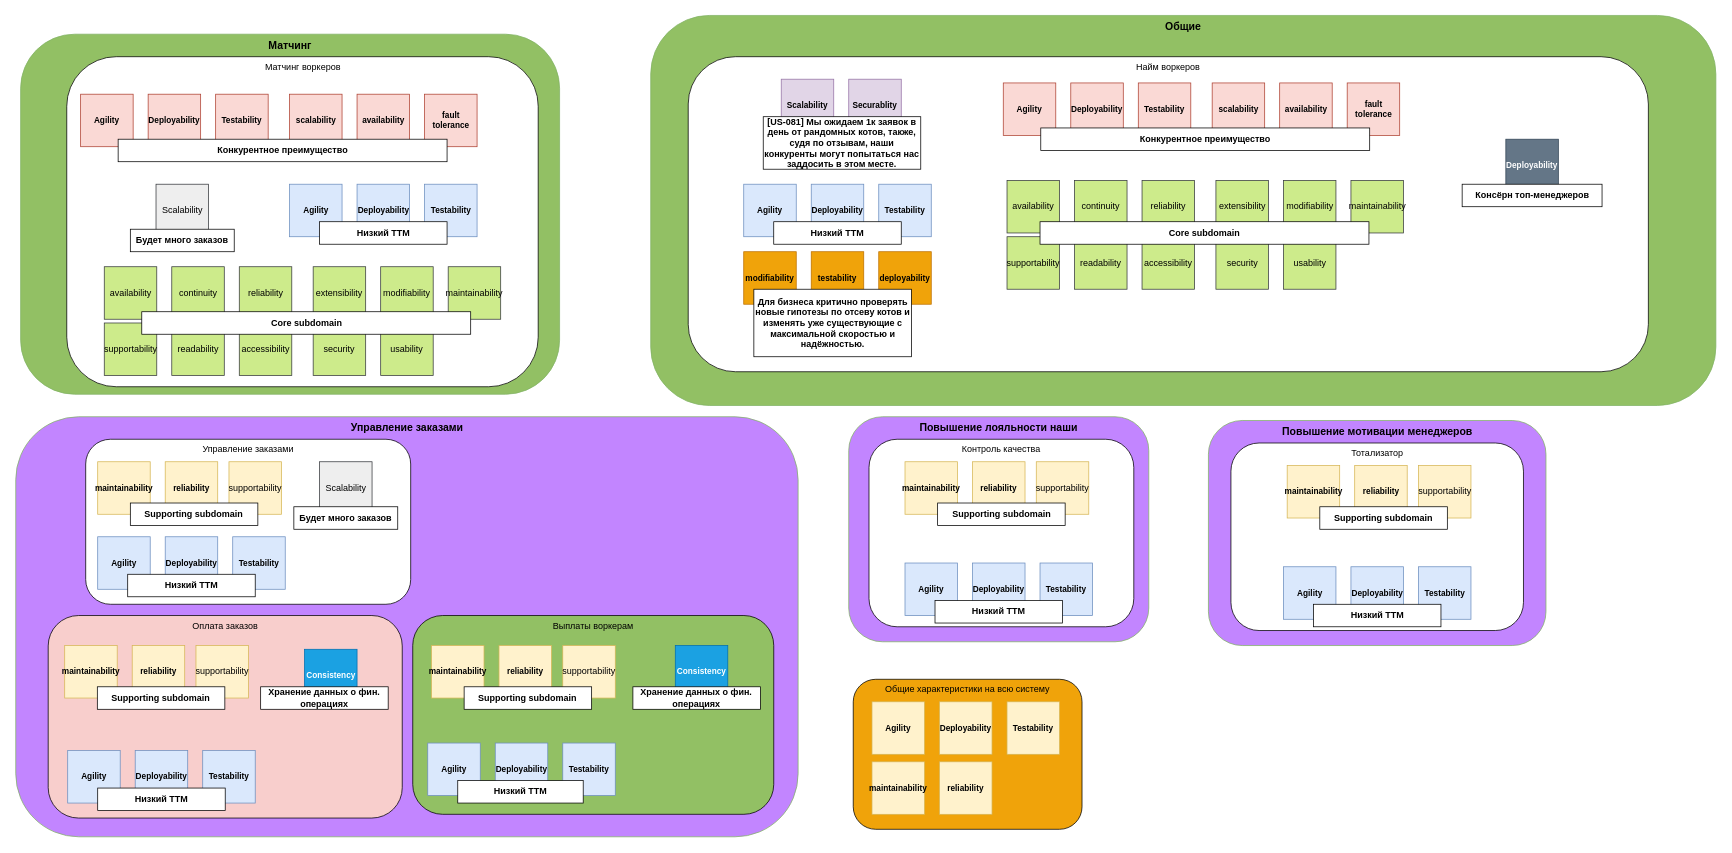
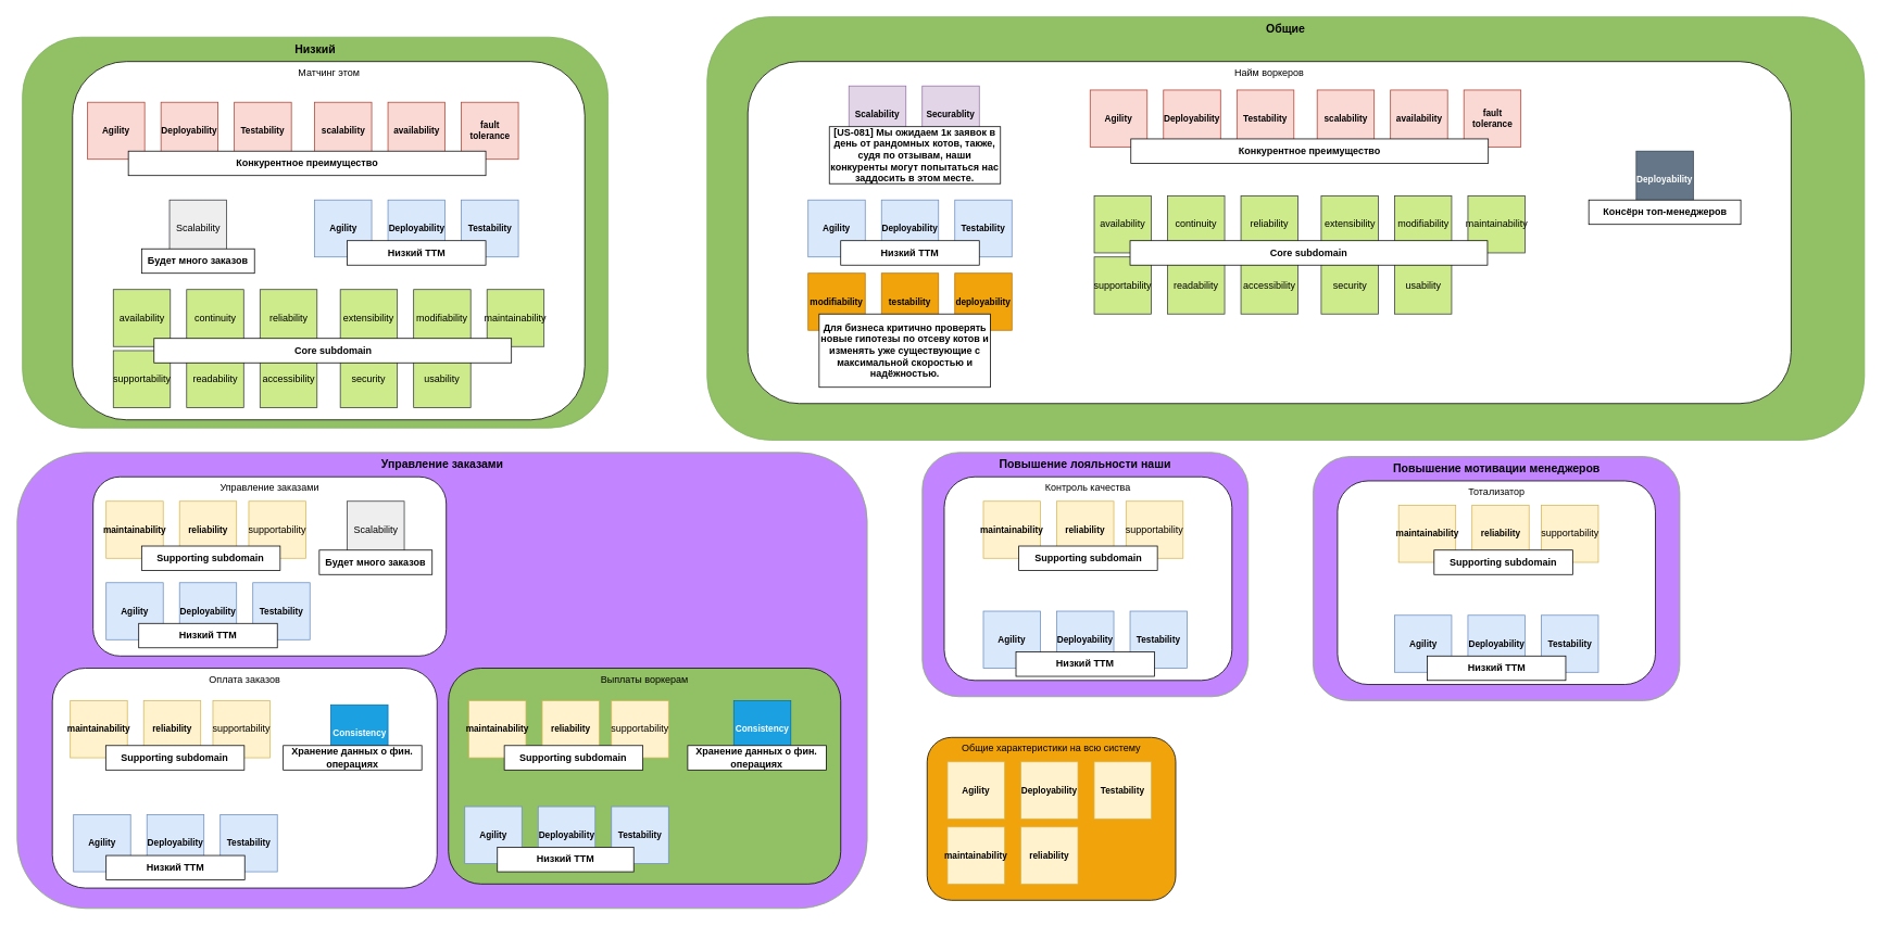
- <mxCell id="12" value="Матчинг" style="rounded=1;whiteSpace=wrap;html=1;fillColor=#92C064;strokeColor=#82b366;verticalAlign=top;fontStyle=1;fontSize=14;" parent="1" vertex="1"><mxGeometry x="27" y="45" width="718.5" height="480" as="geometry" /></mxCell>
+ <mxCell id="12" value="Низкий" style="rounded=1;whiteSpace=wrap;html=1;fillColor=#92C064;strokeColor=#82b366;verticalAlign=top;fontStyle=1;fontSize=14;" parent="1" vertex="1"><mxGeometry x="27" y="45" width="718.5" height="480" as="geometry" /></mxCell>
- <mxCell id="13" value="Матчинг воркеров" style="rounded=1;whiteSpace=wrap;html=1;verticalAlign=top;" parent="1" vertex="1"><mxGeometry x="88.5" y="75" width="628.5" height="440" as="geometry" /></mxCell>
+ <mxCell id="13" value="Матчинг этом" style="rounded=1;whiteSpace=wrap;html=1;verticalAlign=top;" parent="1" vertex="1"><mxGeometry x="88.5" y="75" width="628.5" height="440" as="geometry" /></mxCell>
- <mxCell id="7" value="Оплата заказов" style="rounded=1;whiteSpace=wrap;html=1;verticalAlign=top;fillColor=#f8cecc;" parent="1" vertex="1"><mxGeometry x="63.75" y="820" width="472" height="270" as="geometry" /></mxCell>
+ <mxCell id="7" value="Оплата заказов" style="rounded=1;whiteSpace=wrap;html=1;verticalAlign=top;" parent="1" vertex="1"><mxGeometry x="63.75" y="820" width="472" height="270" as="geometry" /></mxCell>
